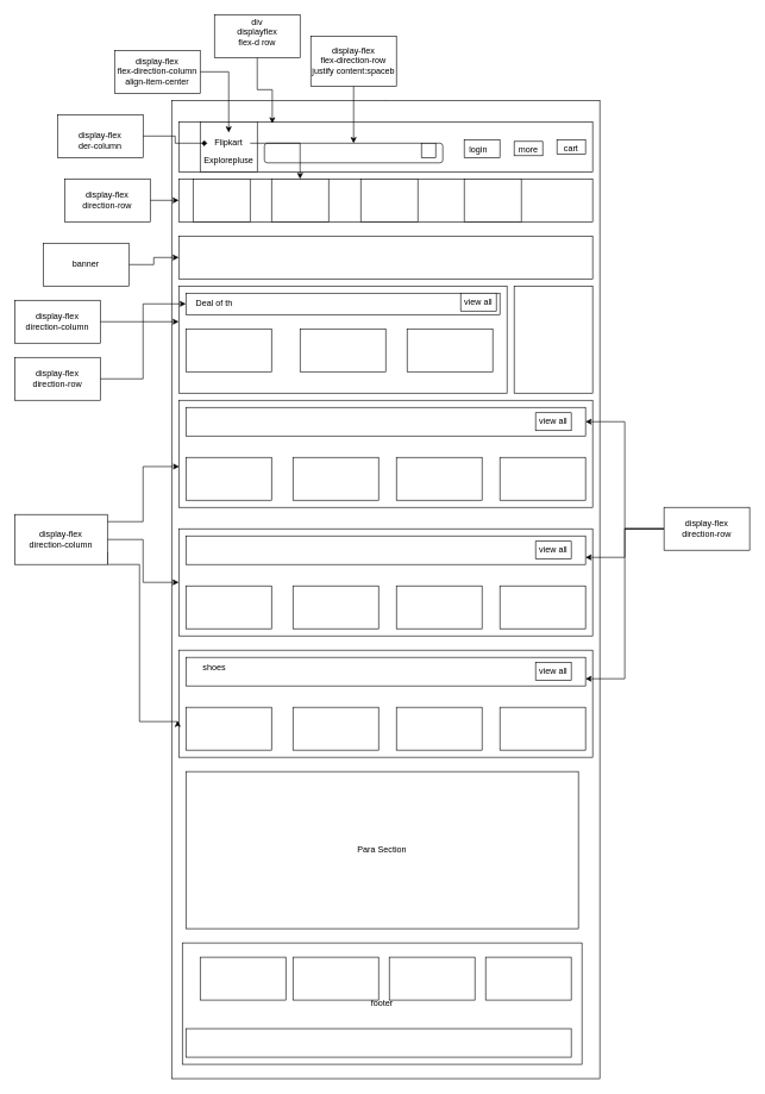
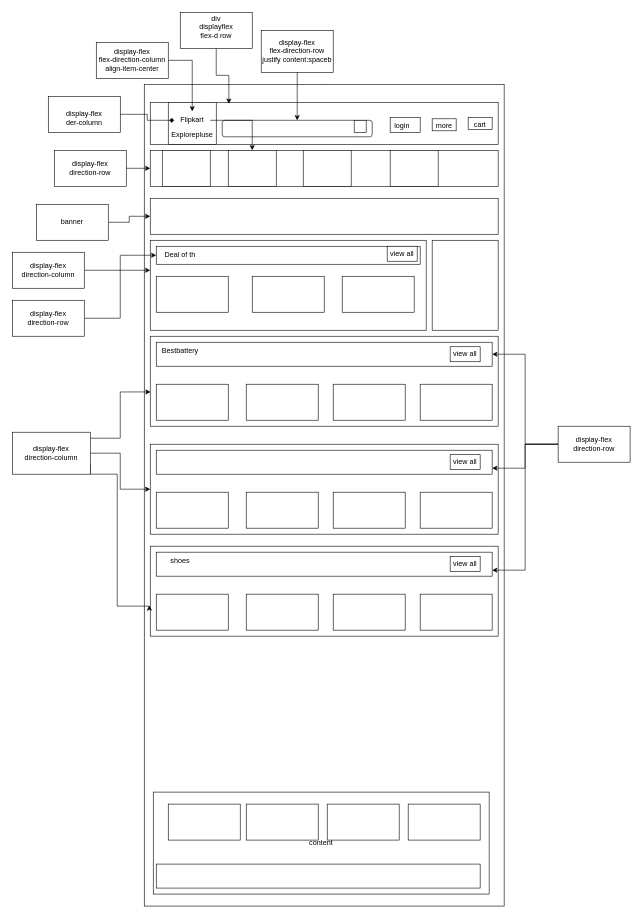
+ <mxCell id="53" value="Bestbattery" style="text;html=1;strokeColor=none;fillColor=none;align=center;verticalAlign=middle;whiteSpace=wrap;rounded=0;" vertex="1" parent="49"><mxGeometry x="20" y="10" width="60" height="30" as="geometry" /></mxCell>
- <mxCell id="83" value="Para Section" style="rounded=0;whiteSpace=wrap;html=1;" vertex="1" parent="1"><mxGeometry x="260" y="1080" width="550" height="220" as="geometry" /></mxCell>
- <mxCell id="84" value="footer" style="rounded=0;whiteSpace=wrap;html=1;" vertex="1" parent="1"><mxGeometry x="255" y="1320" width="560" height="170" as="geometry" /></mxCell>
+ <mxCell id="84" value="content" style="rounded=0;whiteSpace=wrap;html=1;" vertex="1" parent="1"><mxGeometry x="255" y="1320" width="560" height="170" as="geometry" /></mxCell>
